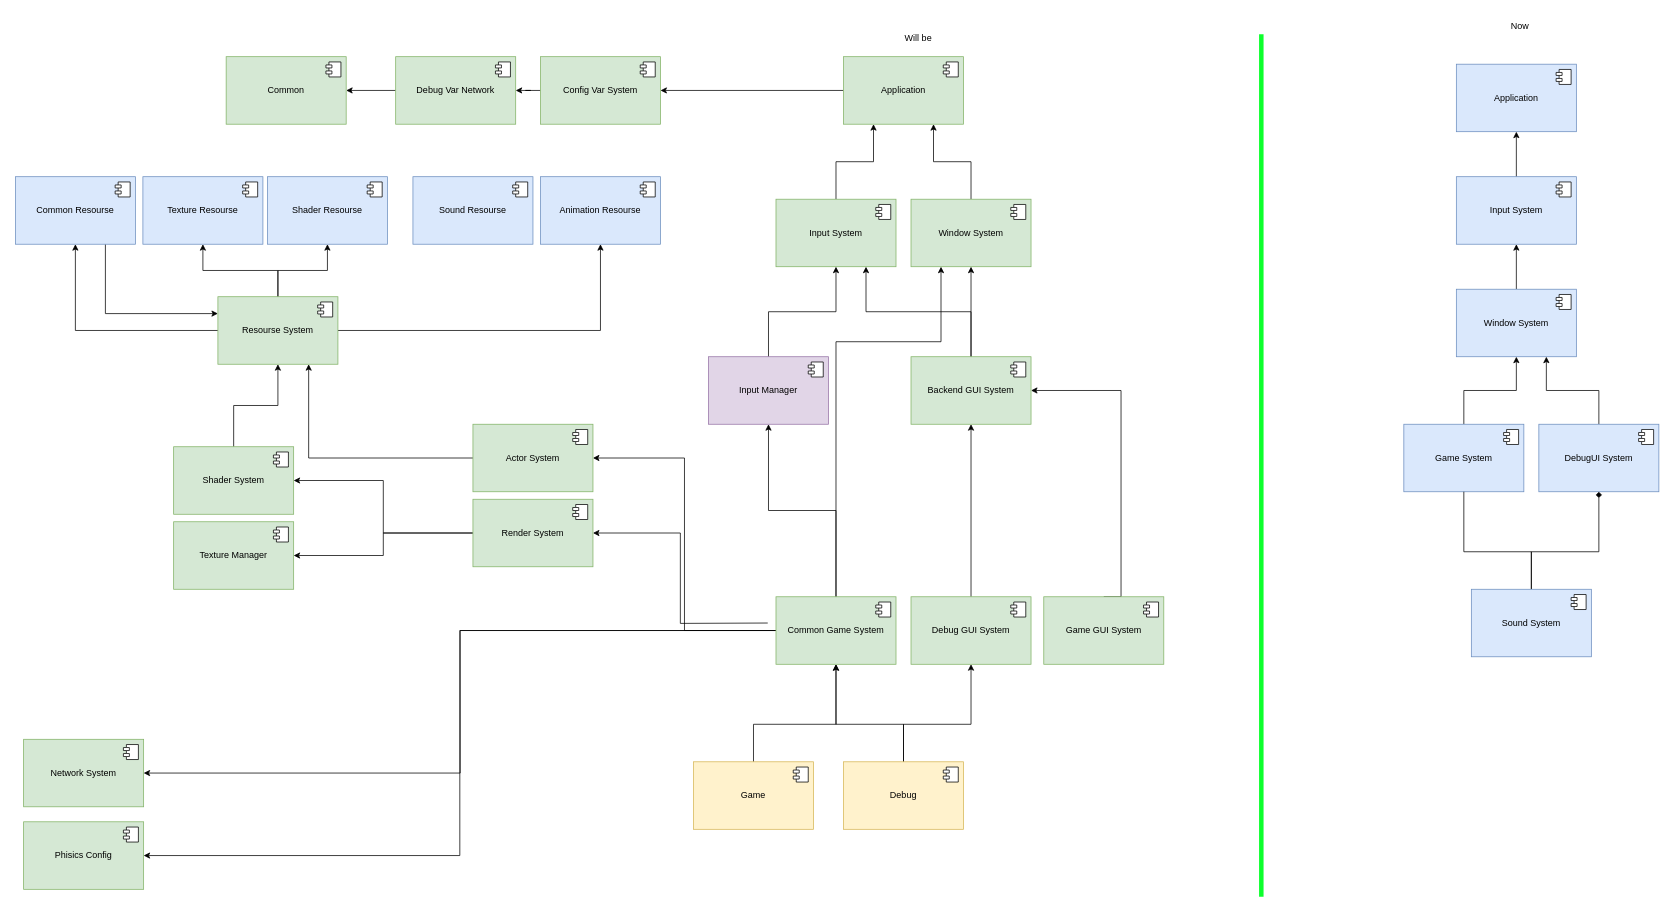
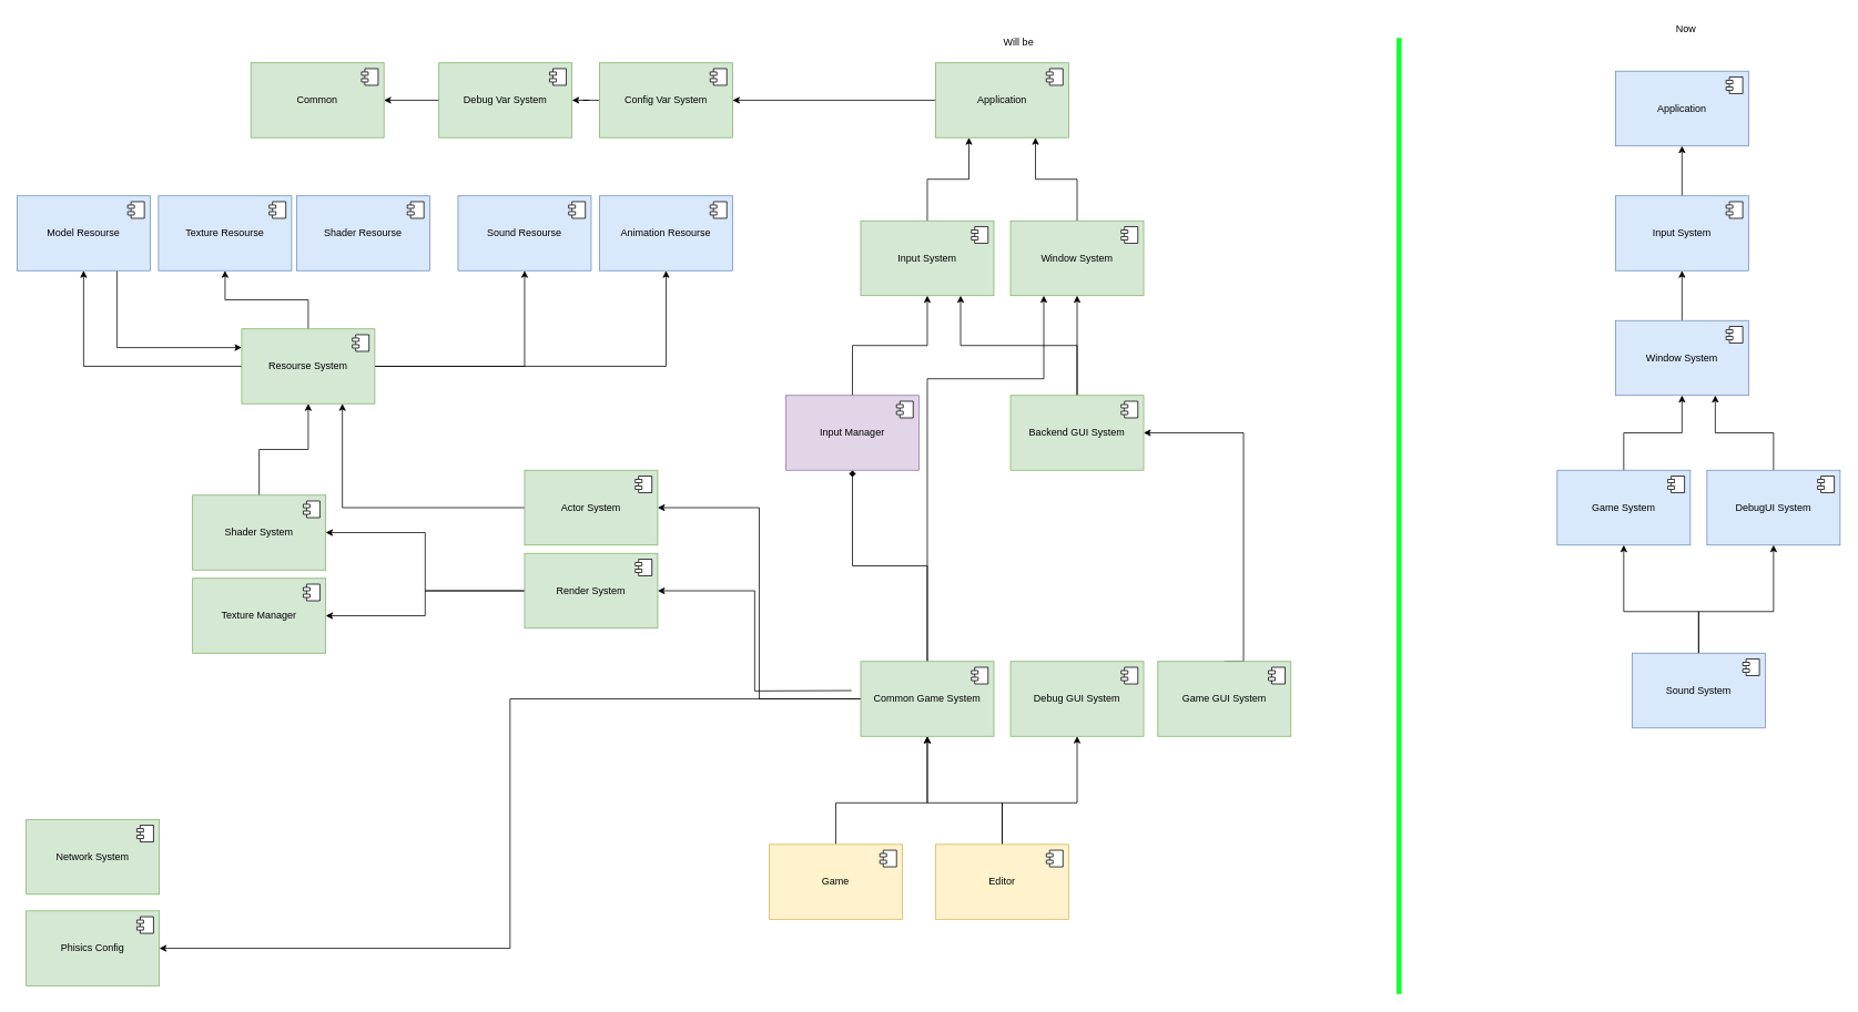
- <mxCell id="65" value="Debug Var Network" style="html=1;dropTarget=0;whiteSpace=wrap;fillColor=#d5e8d4;strokeColor=#82b366;direction=west;" parent="1" vertex="1"><mxGeometry x="527" y="75" width="160" height="90" as="geometry" /></mxCell>
+ <mxCell id="65" value="Debug Var System" style="html=1;dropTarget=0;whiteSpace=wrap;fillColor=#d5e8d4;strokeColor=#82b366;direction=west;" parent="1" vertex="1"><mxGeometry x="527" y="75" width="160" height="90" as="geometry" /></mxCell>
- <mxCell id="88" value="Common Resourse" style="html=1;dropTarget=0;whiteSpace=wrap;fillColor=#dae8fc;strokeColor=#6c8ebf;direction=west;" parent="1" vertex="1"><mxGeometry x="20" y="235" width="160" height="90" as="geometry" /></mxCell>
+ <mxCell id="88" value="Model Resourse" style="html=1;dropTarget=0;whiteSpace=wrap;fillColor=#dae8fc;strokeColor=#6c8ebf;direction=west;" parent="1" vertex="1"><mxGeometry x="20" y="235" width="160" height="90" as="geometry" /></mxCell>
+ <mxCell id="49" value="" style="edgeStyle=orthogonalEdgeStyle;rounded=0;orthogonalLoop=1;jettySize=auto;html=1;" parent="1" source="53" target="57" edge="1"><mxGeometry relative="1" as="geometry" /></mxCell>
- <mxCell id="48" value="" style="edgeStyle=orthogonalEdgeStyle;rounded=0;orthogonalLoop=1;jettySize=auto;html=1;" parent="1" source="53" target="55" edge="1"><mxGeometry relative="1" as="geometry" /></mxCell>
- <mxCell id="27" value="" style="edgeStyle=orthogonalEdgeStyle;rounded=0;orthogonalLoop=1;jettySize=auto;html=1;" parent="1" source="32" target="73" edge="1"><mxGeometry relative="1" as="geometry" /></mxCell>
+ <mxCell id="27" value="" style="edgeStyle=orthogonalEdgeStyle;rounded=0;orthogonalLoop=1;jettySize=auto;html=1;endArrow=diamond;" parent="1" source="32" target="73" edge="1"><mxGeometry relative="1" as="geometry" /></mxCell>
- <mxCell id="36" value="" style="edgeStyle=orthogonalEdgeStyle;rounded=0;orthogonalLoop=1;jettySize=auto;html=1;" parent="1" source="37" target="70" edge="1"><mxGeometry relative="1" as="geometry" /></mxCell>
- <mxCell id="17" style="edgeStyle=orthogonalEdgeStyle;rounded=0;orthogonalLoop=1;jettySize=auto;html=1;entryX=0.5;entryY=0;entryDx=0;entryDy=0;endArrow=none;" parent="1" source="18" target="8" edge="1"><mxGeometry relative="1" as="geometry"><Array as="points"><mxPoint x="2041" y="735" /><mxPoint x="1951" y="735" /></Array></mxGeometry></mxCell>
+ <mxCell id="17" style="edgeStyle=orthogonalEdgeStyle;rounded=0;orthogonalLoop=1;jettySize=auto;html=1;entryX=0.5;entryY=0;entryDx=0;entryDy=0;" parent="1" source="18" target="8" edge="1"><mxGeometry relative="1" as="geometry"><Array as="points"><mxPoint x="2041" y="735" /><mxPoint x="1951" y="735" /></Array></mxGeometry></mxCell>
- <mxCell id="16" style="edgeStyle=orthogonalEdgeStyle;rounded=0;orthogonalLoop=1;jettySize=auto;html=1;entryX=0.5;entryY=0;entryDx=0;entryDy=0;exitX=0.5;exitY=1;exitDx=0;exitDy=0;endArrow=diamond;" parent="1" source="18" target="11" edge="1"><mxGeometry relative="1" as="geometry"><Array as="points"><mxPoint x="2041" y="735" /><mxPoint x="2131" y="735" /></Array></mxGeometry></mxCell>
+ <mxCell id="16" style="edgeStyle=orthogonalEdgeStyle;rounded=0;orthogonalLoop=1;jettySize=auto;html=1;entryX=0.5;entryY=0;entryDx=0;entryDy=0;exitX=0.5;exitY=1;exitDx=0;exitDy=0;" parent="1" source="18" target="11" edge="1"><mxGeometry relative="1" as="geometry"><Array as="points"><mxPoint x="2041" y="735" /><mxPoint x="2131" y="735" /></Array></mxGeometry></mxCell>
- <mxCell id="29" style="edgeStyle=orthogonalEdgeStyle;rounded=0;orthogonalLoop=1;jettySize=auto;html=1;entryX=0;entryY=0.5;entryDx=0;entryDy=0;" parent="1" source="32" target="81" edge="1"><mxGeometry relative="1" as="geometry"><Array as="points"><mxPoint x="613" y="840" /><mxPoint x="613" y="1030" /></Array></mxGeometry></mxCell>
- <mxCell id="44" value="Debug" style="html=1;dropTarget=0;whiteSpace=wrap;fillColor=#fff2cc;strokeColor=#d6b656;direction=west;" parent="1" vertex="1"><mxGeometry x="1124" y="1015" width="160" height="90" as="geometry" /></mxCell>
+ <mxCell id="44" value="Editor" style="html=1;dropTarget=0;whiteSpace=wrap;fillColor=#fff2cc;strokeColor=#d6b656;direction=west;" parent="1" vertex="1"><mxGeometry x="1124" y="1015" width="160" height="90" as="geometry" /></mxCell>
